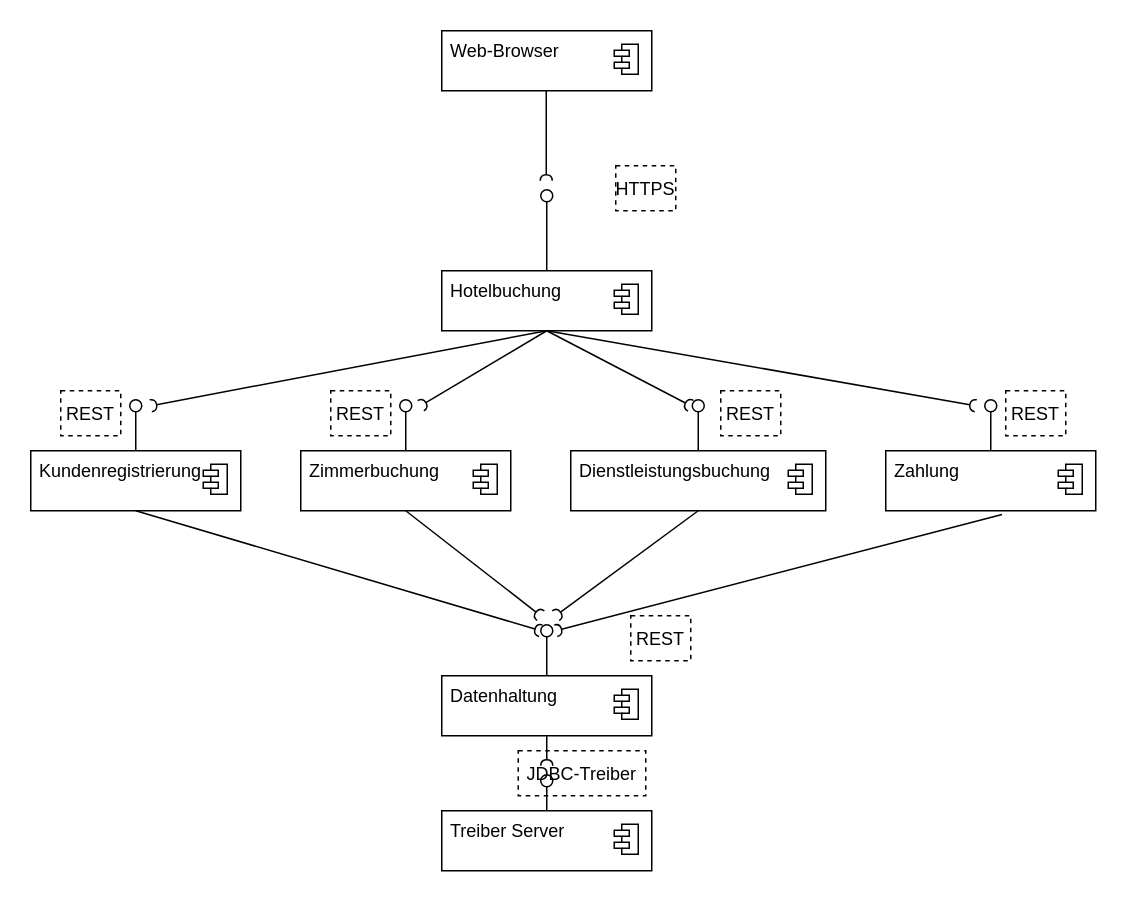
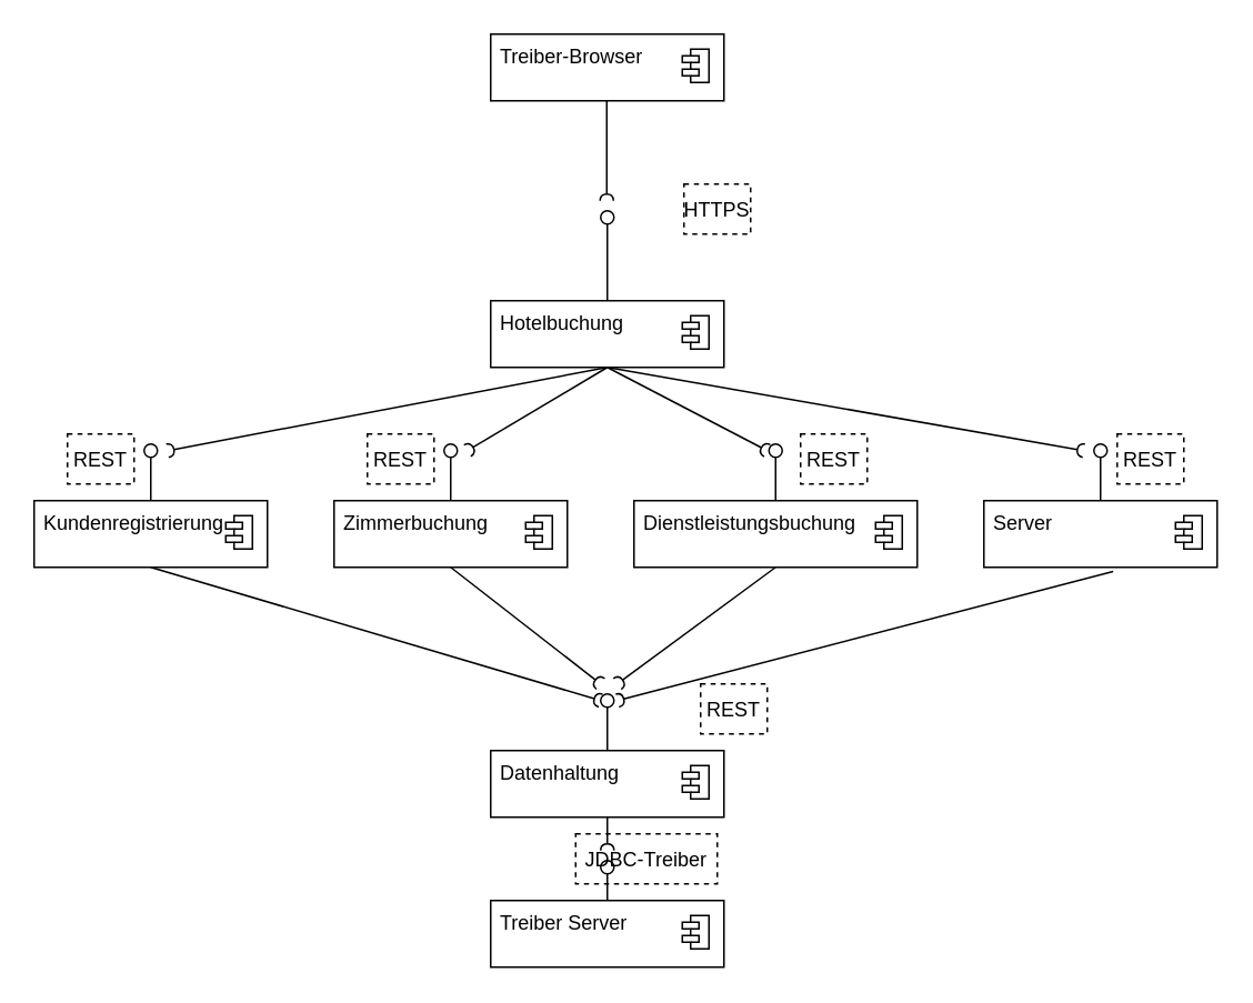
- <mxCell id="6" value="Web-Browser" style="html=1;align=left;spacingLeft=4;verticalAlign=top;strokeColor=none;fillColor=none;" vertex="1" parent="5"><mxGeometry width="140" height="40" as="geometry" /></mxCell>
+ <mxCell id="6" value="Treiber-Browser" style="html=1;align=left;spacingLeft=4;verticalAlign=top;strokeColor=none;fillColor=none;" vertex="1" parent="5"><mxGeometry width="140" height="40" as="geometry" /></mxCell>
- <mxCell id="18" value="Zahlung" style="html=1;align=left;spacingLeft=4;verticalAlign=top;strokeColor=none;fillColor=none;" vertex="1" parent="17"><mxGeometry width="140" height="40" as="geometry" /></mxCell>
+ <mxCell id="18" value="Server" style="html=1;align=left;spacingLeft=4;verticalAlign=top;strokeColor=none;fillColor=none;" vertex="1" parent="17"><mxGeometry width="140" height="40" as="geometry" /></mxCell>
